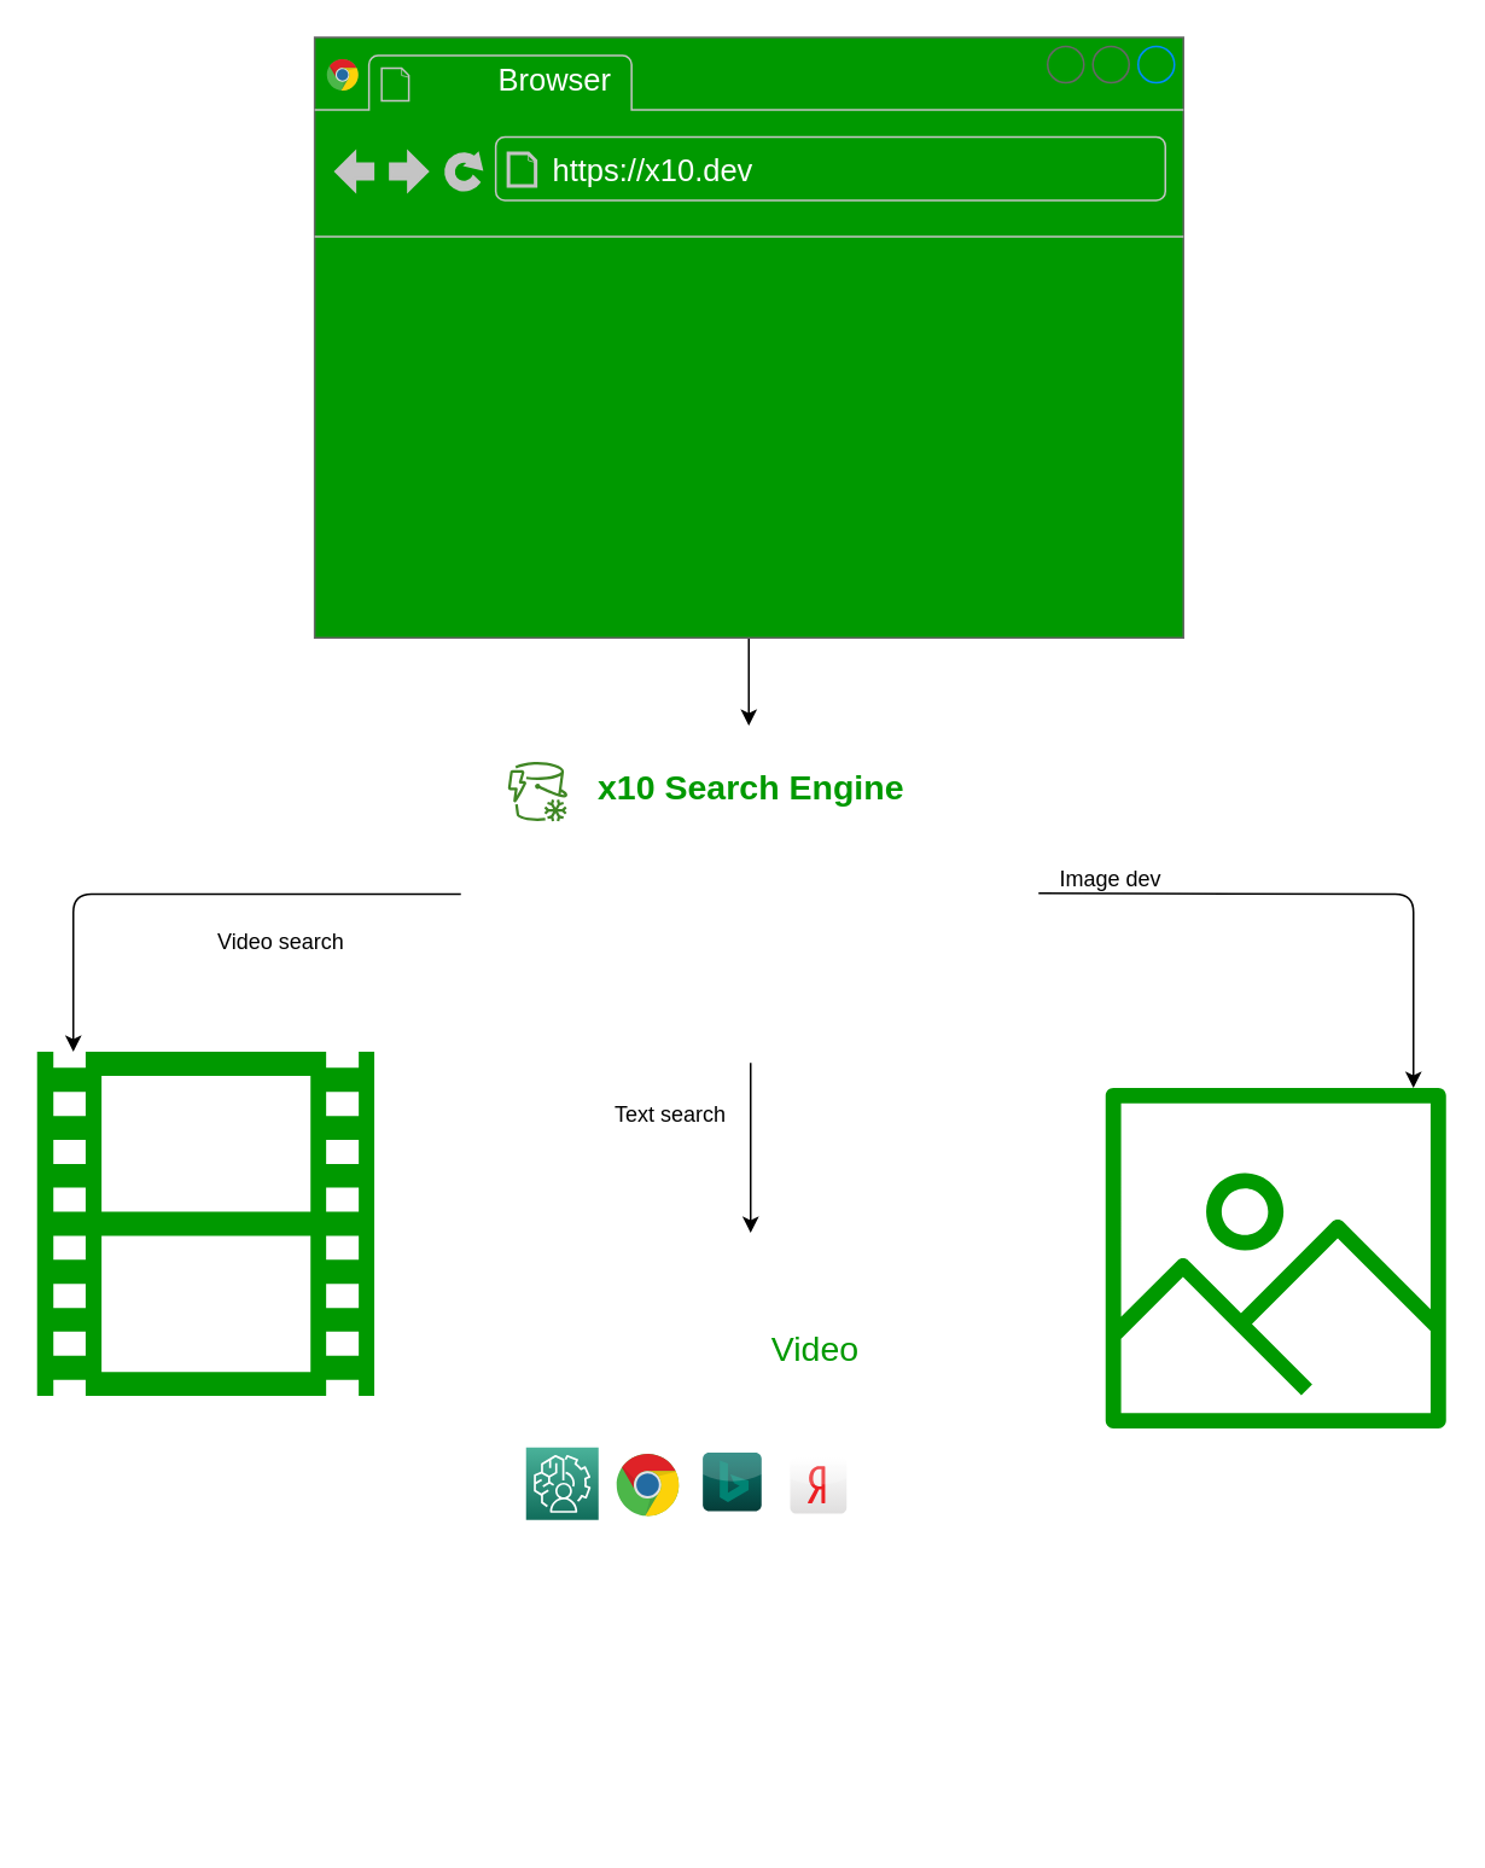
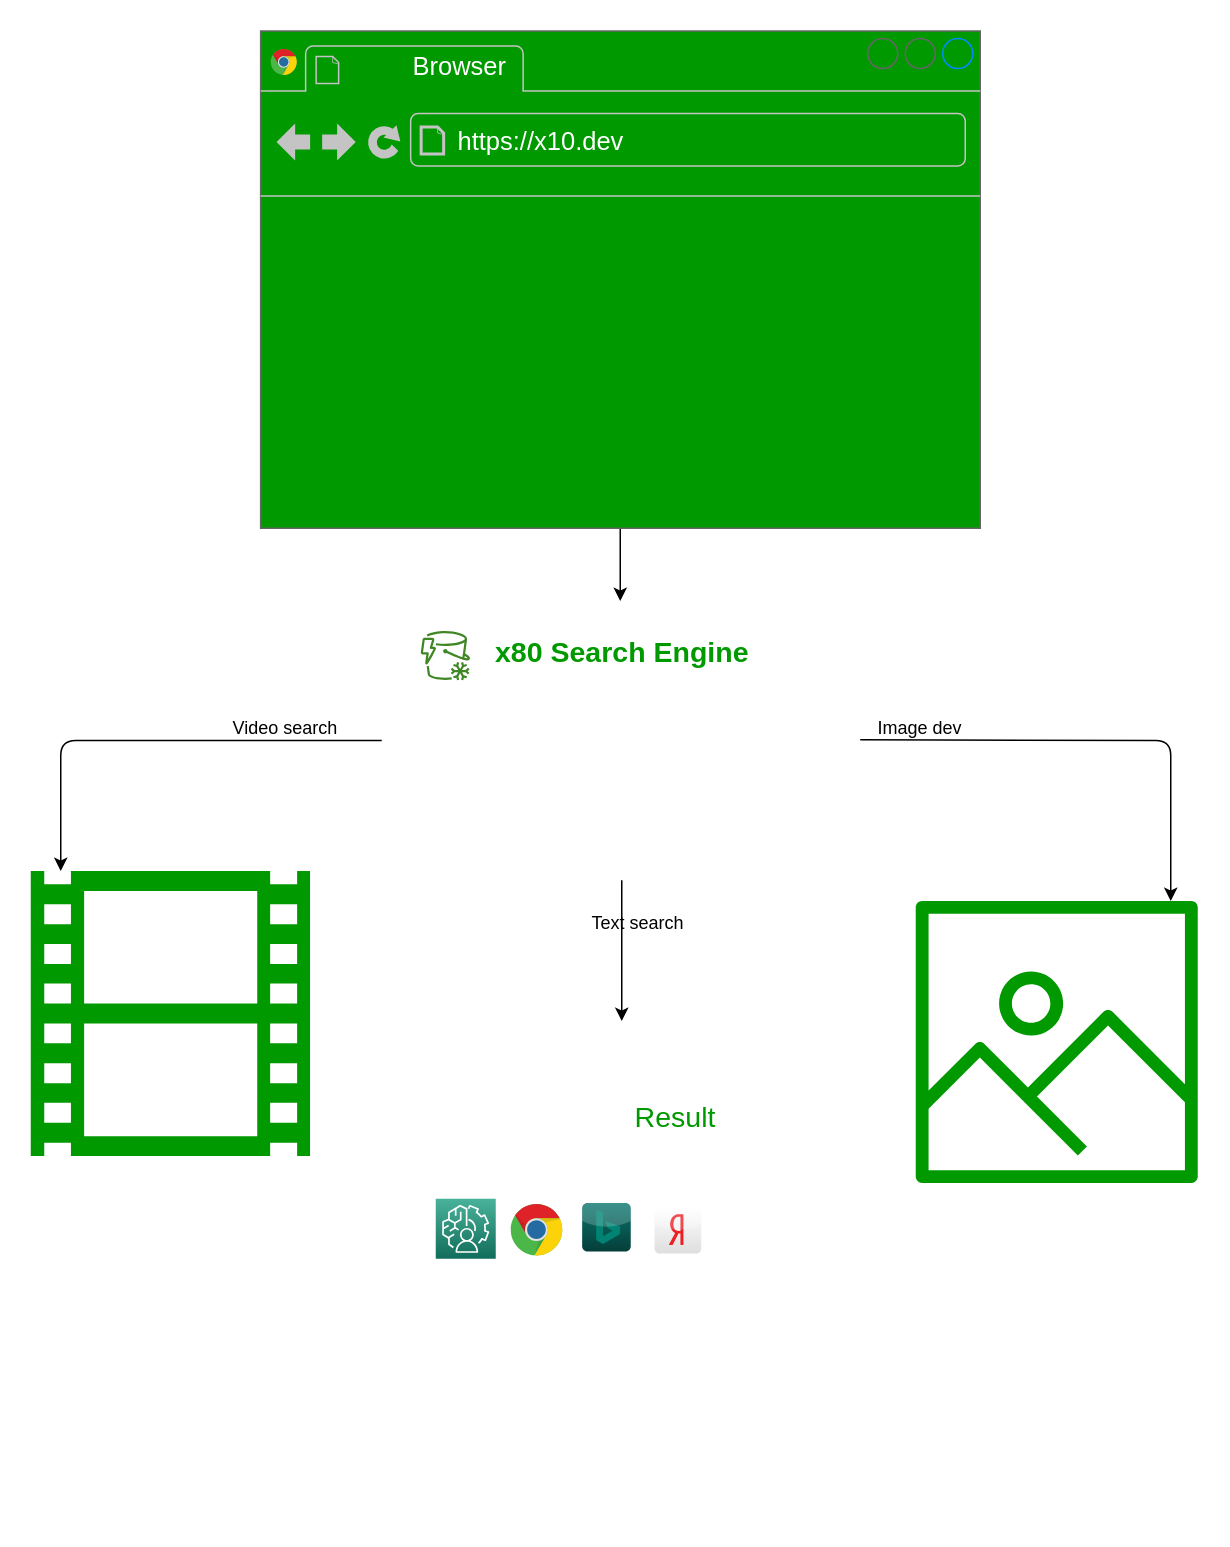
- <mxCell id="2" value="&lt;font size=&quot;1&quot; color=&quot;#009900&quot;&gt;&lt;b style=&quot;font-size: 19px;&quot;&gt;&lt;br&gt;x10 Search Engine&lt;/b&gt;&lt;/font&gt;" style="html=1;strokeColor=none;fillColor=#FFFFFF;labelPosition=center;verticalLabelPosition=middle;verticalAlign=top;align=center;fontSize=12;outlineConnect=0;spacingTop=-6;fontColor=#FFFFFF;sketch=0;shape=mxgraph.sitemap.search;" parent="1" vertex="1"><mxGeometry x="254" y="400" width="319" height="186.09" as="geometry" /></mxCell>
+ <mxCell id="2" value="&lt;font size=&quot;1&quot; color=&quot;#009900&quot;&gt;&lt;b style=&quot;font-size: 19px;&quot;&gt;&lt;br&gt;x80 Search Engine&lt;/b&gt;&lt;/font&gt;" style="html=1;strokeColor=none;fillColor=#FFFFFF;labelPosition=center;verticalLabelPosition=middle;verticalAlign=top;align=center;fontSize=12;outlineConnect=0;spacingTop=-6;fontColor=#FFFFFF;sketch=0;shape=mxgraph.sitemap.search;" parent="1" vertex="1"><mxGeometry x="254" y="400" width="319" height="186.09" as="geometry" /></mxCell>
- <mxCell id="7" value="Video search" style="text;html=1;strokeColor=none;fillColor=none;align=center;verticalAlign=middle;whiteSpace=wrap;rounded=0;" vertex="1" parent="1"><mxGeometry x="115" y="505" width="80" height="30" as="geometry" /></mxCell>
+ <mxCell id="7" value="Video search" style="text;html=1;strokeColor=none;fillColor=none;align=center;verticalAlign=middle;whiteSpace=wrap;rounded=0;" vertex="1" parent="1"><mxGeometry x="150" y="470" width="80" height="30" as="geometry" /></mxCell>
- <mxCell id="9" value="Text search" style="text;html=1;strokeColor=none;fillColor=none;align=center;verticalAlign=middle;whiteSpace=wrap;rounded=0;" vertex="1" parent="1"><mxGeometry x="330" y="600" width="80" height="30" as="geometry" /></mxCell>
+ <mxCell id="9" value="Text search" style="text;html=1;strokeColor=none;fillColor=none;align=center;verticalAlign=middle;whiteSpace=wrap;rounded=0;" vertex="1" parent="1"><mxGeometry x="385" y="600" width="80" height="30" as="geometry" /></mxCell>
- <mxCell id="15" value="Video" style="text;html=1;strokeColor=none;fillColor=none;align=center;verticalAlign=middle;whiteSpace=wrap;rounded=0;fontSize=19;fontColor=#009900;" vertex="1" parent="1"><mxGeometry x="420" y="730" width="60" height="30" as="geometry" /></mxCell>
+ <mxCell id="15" value="Result" style="text;html=1;strokeColor=none;fillColor=none;align=center;verticalAlign=middle;whiteSpace=wrap;rounded=0;fontSize=19;fontColor=#009900;" vertex="1" parent="1"><mxGeometry x="420" y="730" width="60" height="30" as="geometry" /></mxCell>
